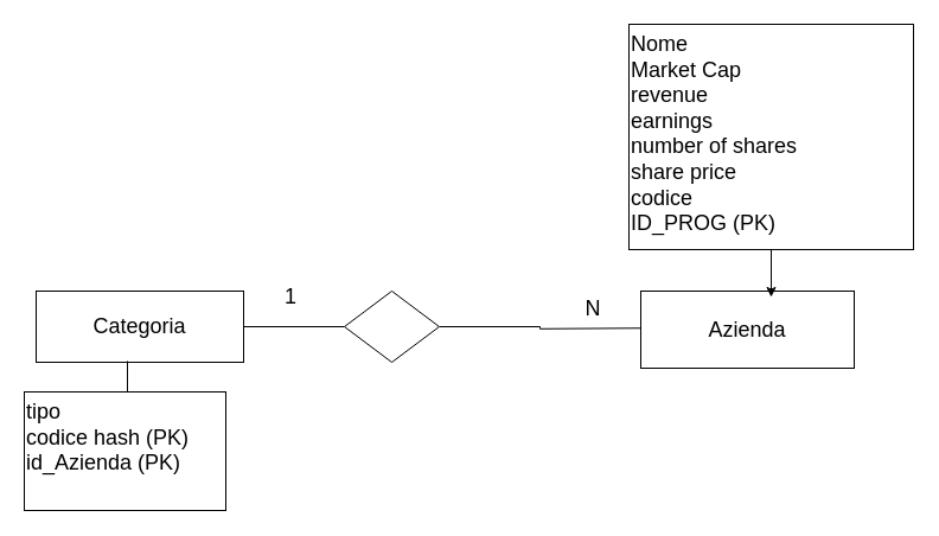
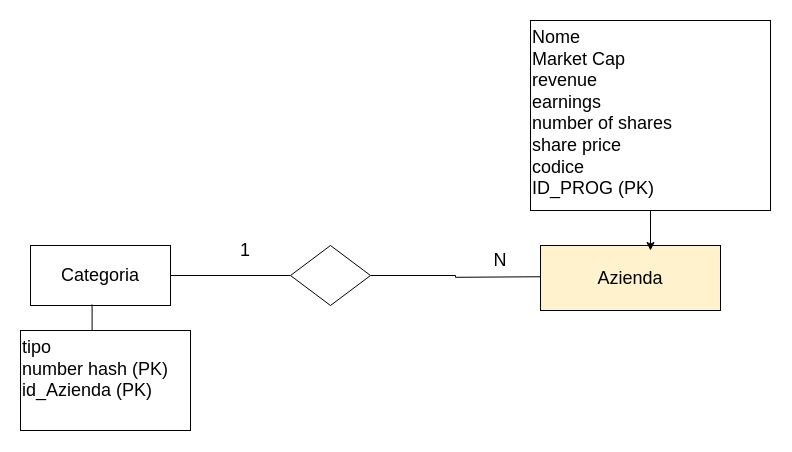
- <mxCell id="6" value="Categoria" style="rounded=0;whiteSpace=wrap;html=1;fontSize=18;strokeColor=default;align=center;verticalAlign=middle;" vertex="1" parent="1"><mxGeometry x="30" y="245" width="175" height="60" as="geometry" /></mxCell>
+ <mxCell id="6" value="Categoria" style="rounded=0;whiteSpace=wrap;html=1;fontSize=18;strokeColor=default;align=center;verticalAlign=middle;" vertex="1" parent="1"><mxGeometry x="30" y="245" width="140" height="60" as="geometry" /></mxCell>
- <mxCell id="2" value="Azienda" style="rounded=0;whiteSpace=wrap;html=1;fontSize=18;" vertex="1" parent="1"><mxGeometry x="540" y="245" width="180" height="65" as="geometry" /></mxCell>
+ <mxCell id="2" value="Azienda" style="rounded=0;whiteSpace=wrap;html=1;fontSize=18;fillColor=#fff2cc;" vertex="1" parent="1"><mxGeometry x="540" y="245" width="180" height="65" as="geometry" /></mxCell>
- <mxCell id="10" value="tipo&lt;br&gt;codice hash (PK)&lt;br&gt;id_Azienda (PK)" style="text;html=1;strokeColor=default;fillColor=none;align=left;verticalAlign=top;whiteSpace=wrap;rounded=0;fontSize=18;" vertex="1" parent="1"><mxGeometry x="20" y="330" width="170" height="100" as="geometry" /></mxCell>
+ <mxCell id="10" value="tipo&lt;br&gt;number hash (PK)&lt;br&gt;id_Azienda (PK)" style="text;html=1;strokeColor=default;fillColor=none;align=left;verticalAlign=top;whiteSpace=wrap;rounded=0;fontSize=18;" vertex="1" parent="1"><mxGeometry x="20" y="330" width="170" height="100" as="geometry" /></mxCell>
